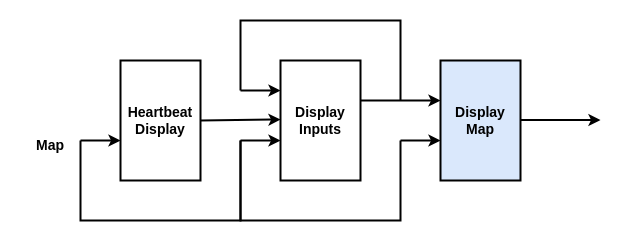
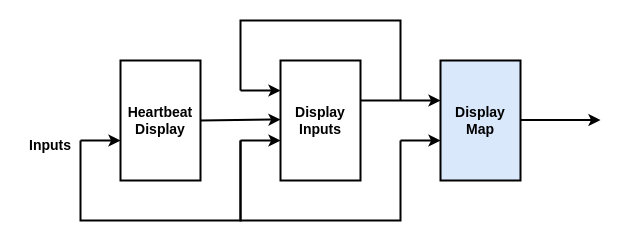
- <mxCell id="4" value="Map" style="text;html=1;align=center;verticalAlign=middle;whiteSpace=wrap;rounded=0;fontSize=14;fontStyle=1" parent="1" vertex="1"><mxGeometry x="20" y="130" width="60" height="30" as="geometry" /></mxCell>
+ <mxCell id="4" value="Inputs" style="text;html=1;align=center;verticalAlign=middle;whiteSpace=wrap;rounded=0;fontSize=14;fontStyle=1" parent="1" vertex="1"><mxGeometry x="20" y="130" width="60" height="30" as="geometry" /></mxCell>
